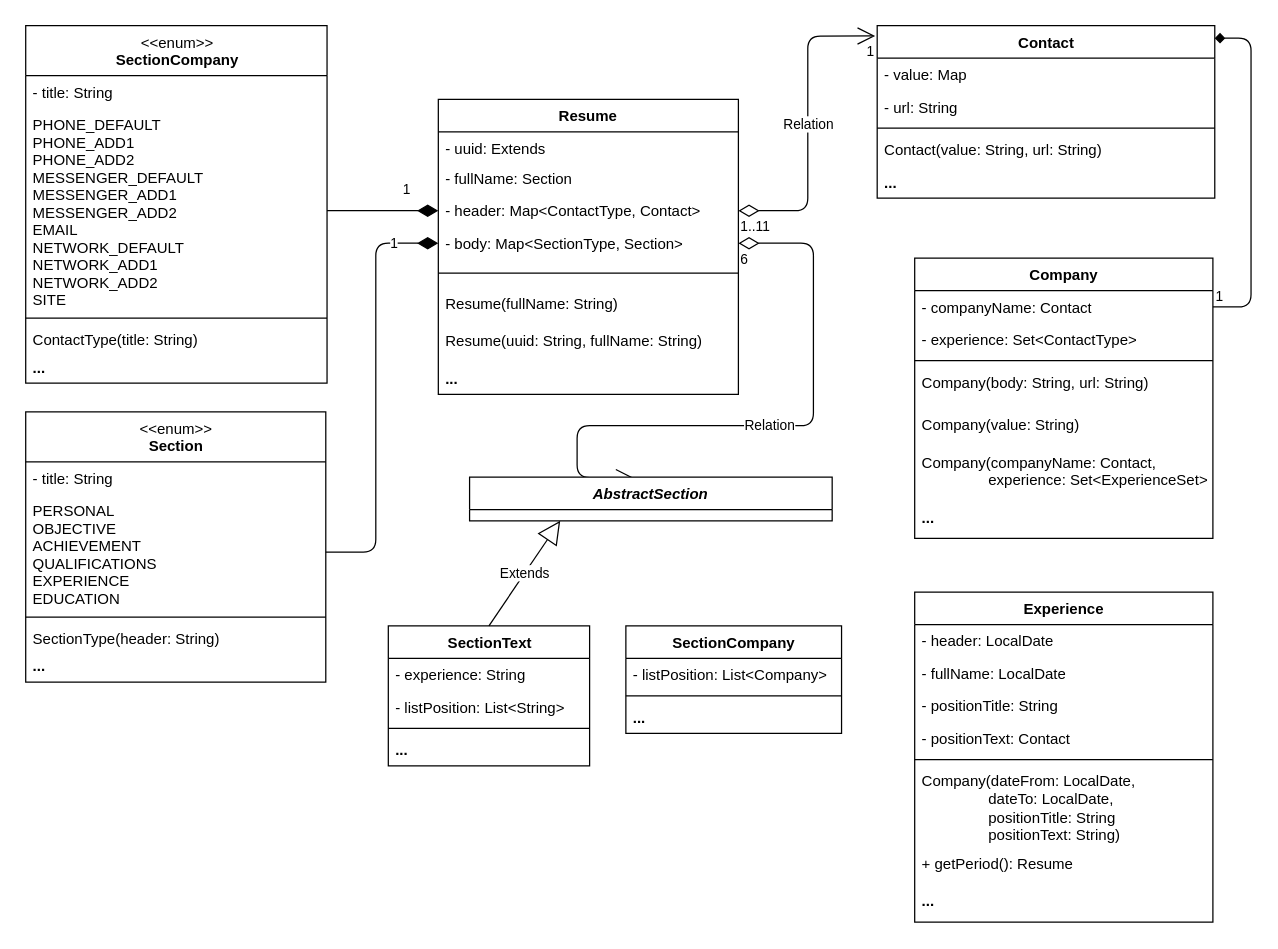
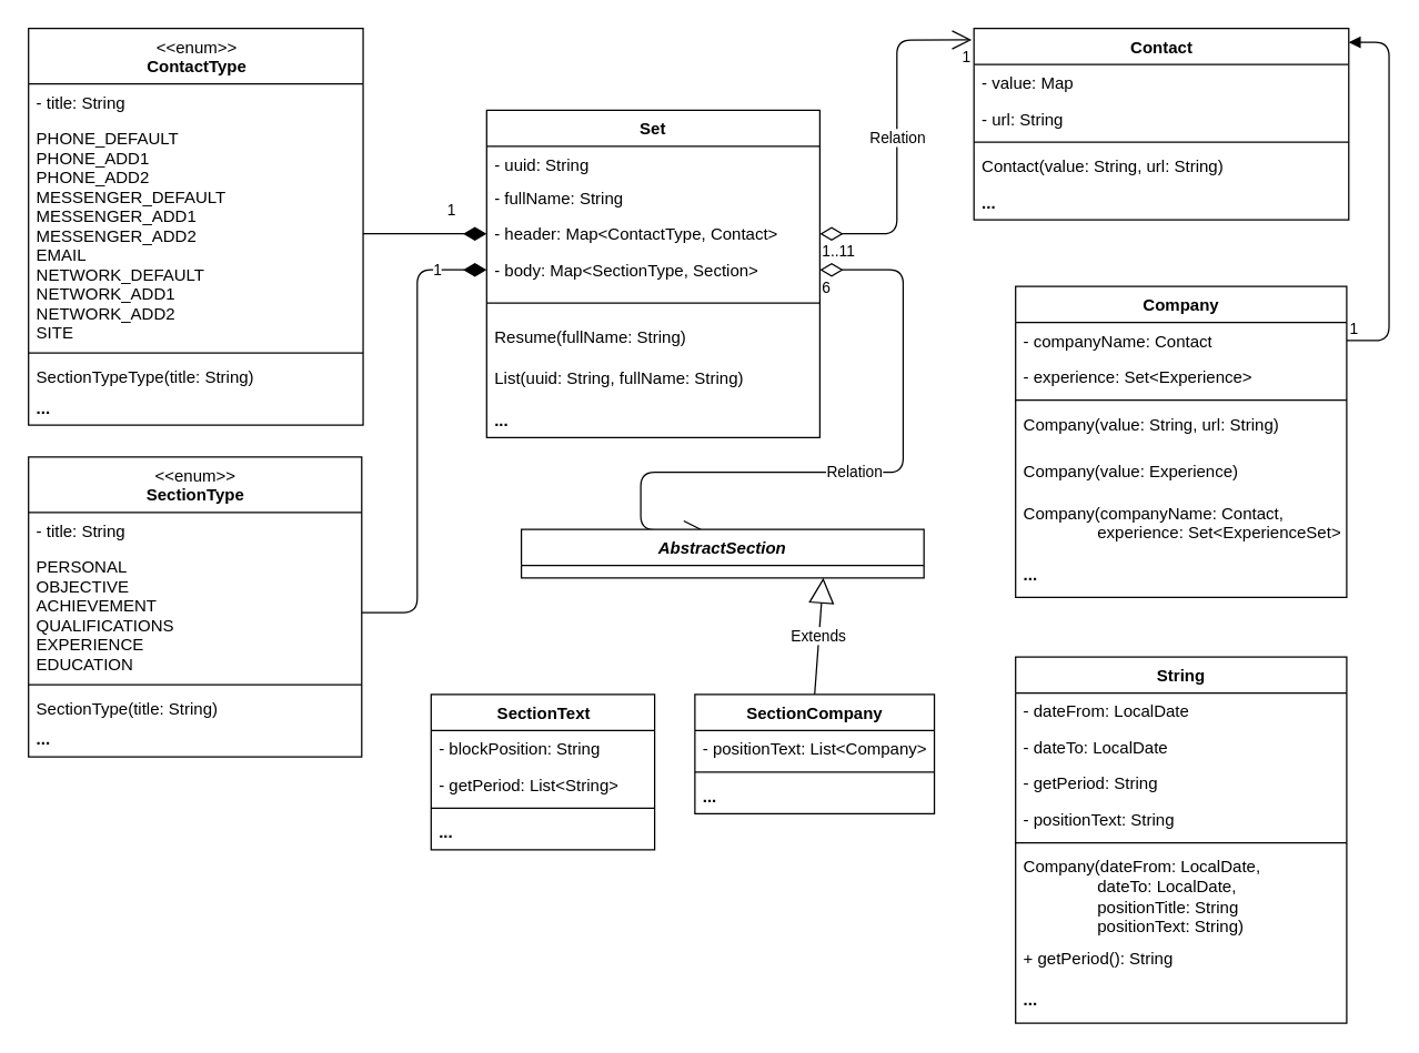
- <mxCell id="54" value="" style="endArrow=diamond;endFill=1;html=1;edgeStyle=orthogonalEdgeStyle;align=left;verticalAlign=top;rounded=1;strokeColor=default;strokeWidth=1;exitX=1;exitY=0.5;exitDx=0;exitDy=0;" parent="1" source="47" target="31" edge="1"><mxGeometry x="-1" relative="1" as="geometry"><mxPoint x="960" y="230" as="sourcePoint" /><mxPoint x="1130" y="240" as="targetPoint" /><Array as="points"><mxPoint x="1000" y="245" /><mxPoint x="1000" y="30" /></Array></mxGeometry></mxCell>
+ <mxCell id="54" value="" style="endArrow=block;endFill=1;html=1;edgeStyle=orthogonalEdgeStyle;align=left;verticalAlign=top;rounded=1;strokeColor=default;strokeWidth=1;exitX=1;exitY=0.5;exitDx=0;exitDy=0;" parent="1" source="47" target="31" edge="1"><mxGeometry x="-1" relative="1" as="geometry"><mxPoint x="960" y="230" as="sourcePoint" /><mxPoint x="1130" y="240" as="targetPoint" /><Array as="points"><mxPoint x="1000" y="245" /><mxPoint x="1000" y="30" /></Array></mxGeometry></mxCell>
- <mxCell id="14" value="&lt;span style=&quot;font-weight: normal&quot;&gt;&amp;lt;&amp;lt;enum&amp;gt;&amp;gt;&lt;/span&gt;&lt;br&gt;SectionCompany" style="swimlane;fontStyle=1;align=center;verticalAlign=top;childLayout=stackLayout;horizontal=1;startSize=40;horizontalStack=0;resizeParent=1;resizeParentMax=0;resizeLast=0;collapsible=1;marginBottom=0;html=1;" parent="1" vertex="1"><mxGeometry x="20" y="20" width="241" height="286" as="geometry" /></mxCell>
+ <mxCell id="14" value="&lt;span style=&quot;font-weight: normal&quot;&gt;&amp;lt;&amp;lt;enum&amp;gt;&amp;gt;&lt;/span&gt;&lt;br&gt;ContactType" style="swimlane;fontStyle=1;align=center;verticalAlign=top;childLayout=stackLayout;horizontal=1;startSize=40;horizontalStack=0;resizeParent=1;resizeParentMax=0;resizeLast=0;collapsible=1;marginBottom=0;html=1;" parent="1" vertex="1"><mxGeometry x="20" y="20" width="241" height="286" as="geometry" /></mxCell>
- <mxCell id="2" value="Resume" style="swimlane;fontStyle=1;align=center;verticalAlign=top;childLayout=stackLayout;horizontal=1;startSize=26;horizontalStack=0;resizeParent=1;resizeParentMax=0;resizeLast=0;collapsible=1;marginBottom=0;" parent="1" vertex="1"><mxGeometry x="350" y="79" width="240" height="236" as="geometry"><mxRectangle x="90" y="280" width="80" height="26" as="alternateBounds" /></mxGeometry></mxCell>
+ <mxCell id="2" value="Set" style="swimlane;fontStyle=1;align=center;verticalAlign=top;childLayout=stackLayout;horizontal=1;startSize=26;horizontalStack=0;resizeParent=1;resizeParentMax=0;resizeLast=0;collapsible=1;marginBottom=0;" parent="1" vertex="1"><mxGeometry x="350" y="79" width="240" height="236" as="geometry"><mxRectangle x="90" y="280" width="80" height="26" as="alternateBounds" /></mxGeometry></mxCell>
- <mxCell id="3" value="- uuid: Extends&#10;&#10;" style="text;strokeColor=none;fillColor=none;align=left;verticalAlign=top;spacingLeft=4;spacingRight=4;overflow=hidden;rotatable=0;points=[[0,0.5],[1,0.5]];portConstraint=eastwest;" parent="2" vertex="1"><mxGeometry y="26" width="240" height="24" as="geometry" /></mxCell>
+ <mxCell id="3" value="- uuid: String&#10;&#10;" style="text;strokeColor=none;fillColor=none;align=left;verticalAlign=top;spacingLeft=4;spacingRight=4;overflow=hidden;rotatable=0;points=[[0,0.5],[1,0.5]];portConstraint=eastwest;" parent="2" vertex="1"><mxGeometry y="26" width="240" height="24" as="geometry" /></mxCell>
- <mxCell id="4" value="- fullName: Section" style="text;strokeColor=none;fillColor=none;align=left;verticalAlign=top;spacingLeft=4;spacingRight=4;overflow=hidden;rotatable=0;points=[[0,0.5],[1,0.5]];portConstraint=eastwest;" parent="2" vertex="1"><mxGeometry y="50" width="240" height="26" as="geometry" /></mxCell>
+ <mxCell id="4" value="- fullName: String" style="text;strokeColor=none;fillColor=none;align=left;verticalAlign=top;spacingLeft=4;spacingRight=4;overflow=hidden;rotatable=0;points=[[0,0.5],[1,0.5]];portConstraint=eastwest;" parent="2" vertex="1"><mxGeometry y="50" width="240" height="26" as="geometry" /></mxCell>
- <mxCell id="18" value="Contact&lt;span&gt;Type(title: String)&lt;/span&gt;" style="text;strokeColor=none;fillColor=none;align=left;verticalAlign=top;spacingLeft=4;spacingRight=4;overflow=hidden;rotatable=0;points=[[0,0.5],[1,0.5]];portConstraint=eastwest;html=1;" parent="14" vertex="1"><mxGeometry y="238" width="241" height="22" as="geometry" /></mxCell>
+ <mxCell id="18" value="SectionType&lt;span&gt;Type(title: String)&lt;/span&gt;" style="text;strokeColor=none;fillColor=none;align=left;verticalAlign=top;spacingLeft=4;spacingRight=4;overflow=hidden;rotatable=0;points=[[0,0.5],[1,0.5]];portConstraint=eastwest;html=1;" parent="14" vertex="1"><mxGeometry y="238" width="241" height="22" as="geometry" /></mxCell>
- <mxCell id="48" value="- experience: Set&amp;lt;ContactType&amp;gt;" style="text;strokeColor=none;fillColor=none;align=left;verticalAlign=top;spacingLeft=4;spacingRight=4;overflow=hidden;rotatable=0;points=[[0,0.5],[1,0.5]];portConstraint=eastwest;html=1;" parent="46" vertex="1"><mxGeometry y="52" width="238.5" height="26" as="geometry" /></mxCell>
+ <mxCell id="48" value="- experience: Set&amp;lt;Experience&amp;gt;" style="text;strokeColor=none;fillColor=none;align=left;verticalAlign=top;spacingLeft=4;spacingRight=4;overflow=hidden;rotatable=0;points=[[0,0.5],[1,0.5]];portConstraint=eastwest;html=1;" parent="46" vertex="1"><mxGeometry y="52" width="238.5" height="26" as="geometry" /></mxCell>
- <mxCell id="9" value="&lt;div style=&quot;text-align: center&quot;&gt;&lt;span style=&quot;text-align: left&quot;&gt;Resume(uuid: String, fullName: String)&lt;/span&gt;&lt;br&gt;&lt;/div&gt;" style="text;strokeColor=none;fillColor=none;align=left;verticalAlign=top;spacingLeft=4;spacingRight=4;overflow=hidden;rotatable=0;points=[[0,0.5],[1,0.5]];portConstraint=eastwest;html=1;" parent="2" vertex="1"><mxGeometry y="180" width="240" height="30" as="geometry" /></mxCell>
+ <mxCell id="9" value="&lt;div style=&quot;text-align: center&quot;&gt;&lt;span style=&quot;text-align: left&quot;&gt;List(uuid: String, fullName: String)&lt;/span&gt;&lt;br&gt;&lt;/div&gt;" style="text;strokeColor=none;fillColor=none;align=left;verticalAlign=top;spacingLeft=4;spacingRight=4;overflow=hidden;rotatable=0;points=[[0,0.5],[1,0.5]];portConstraint=eastwest;html=1;" parent="2" vertex="1"><mxGeometry y="180" width="240" height="30" as="geometry" /></mxCell>
- <mxCell id="50" value="Company(body: String, url: String)" style="text;strokeColor=none;fillColor=none;align=left;verticalAlign=top;spacingLeft=4;spacingRight=4;overflow=hidden;rotatable=0;points=[[0,0.5],[1,0.5]];portConstraint=eastwest;html=1;" parent="46" vertex="1"><mxGeometry y="86" width="238.5" height="34" as="geometry" /></mxCell>
+ <mxCell id="50" value="Company(value: String, url: String)" style="text;strokeColor=none;fillColor=none;align=left;verticalAlign=top;spacingLeft=4;spacingRight=4;overflow=hidden;rotatable=0;points=[[0,0.5],[1,0.5]];portConstraint=eastwest;html=1;" parent="46" vertex="1"><mxGeometry y="86" width="238.5" height="34" as="geometry" /></mxCell>
- <mxCell id="51" value="Company(value: String)" style="text;strokeColor=none;fillColor=none;align=left;verticalAlign=top;spacingLeft=4;spacingRight=4;overflow=hidden;rotatable=0;points=[[0,0.5],[1,0.5]];portConstraint=eastwest;html=1;" parent="46" vertex="1"><mxGeometry y="120" width="238.5" height="30" as="geometry" /></mxCell>
+ <mxCell id="51" value="Company(value: Experience)" style="text;strokeColor=none;fillColor=none;align=left;verticalAlign=top;spacingLeft=4;spacingRight=4;overflow=hidden;rotatable=0;points=[[0,0.5],[1,0.5]];portConstraint=eastwest;html=1;" parent="46" vertex="1"><mxGeometry y="120" width="238.5" height="30" as="geometry" /></mxCell>
- <mxCell id="20" value="&lt;span style=&quot;font-weight: normal&quot;&gt;&amp;lt;&amp;lt;enum&amp;gt;&amp;gt;&lt;/span&gt;&lt;br&gt;Section" style="swimlane;fontStyle=1;align=center;verticalAlign=top;childLayout=stackLayout;horizontal=1;startSize=40;horizontalStack=0;resizeParent=1;resizeParentMax=0;resizeLast=0;collapsible=1;marginBottom=0;html=1;" parent="1" vertex="1"><mxGeometry x="20" y="329" width="240" height="216" as="geometry" /></mxCell>
+ <mxCell id="20" value="&lt;span style=&quot;font-weight: normal&quot;&gt;&amp;lt;&amp;lt;enum&amp;gt;&amp;gt;&lt;/span&gt;&lt;br&gt;SectionType" style="swimlane;fontStyle=1;align=center;verticalAlign=top;childLayout=stackLayout;horizontal=1;startSize=40;horizontalStack=0;resizeParent=1;resizeParentMax=0;resizeLast=0;collapsible=1;marginBottom=0;html=1;" parent="1" vertex="1"><mxGeometry x="20" y="329" width="240" height="216" as="geometry" /></mxCell>
- <mxCell id="65" value="Extends" style="endArrow=block;endSize=16;endFill=0;html=1;rounded=0;exitX=0.5;exitY=0;exitDx=0;exitDy=0;entryX=0.25;entryY=1;entryDx=0;entryDy=0;" parent="1" source="37" target="67" edge="1"><mxGeometry width="160" relative="1" as="geometry"><mxPoint x="320" y="441" as="sourcePoint" /><mxPoint x="432.8" y="475.402" as="targetPoint" /></mxGeometry></mxCell>
+ <mxCell id="66" value="Extends" style="endArrow=block;endSize=16;endFill=0;html=1;rounded=0;exitX=0.5;exitY=0;exitDx=0;exitDy=0;entryX=0.75;entryY=1;entryDx=0;entryDy=0;" parent="1" source="42" target="67" edge="1"><mxGeometry width="160" relative="1" as="geometry"><mxPoint x="271.482" y="537.986" as="sourcePoint" /><mxPoint x="510" y="521" as="targetPoint" /></mxGeometry></mxCell>
- <mxCell id="56" value="Experience" style="swimlane;fontStyle=1;align=center;verticalAlign=top;childLayout=stackLayout;horizontal=1;startSize=26;horizontalStack=0;resizeParent=1;resizeParentMax=0;resizeLast=0;collapsible=1;marginBottom=0;strokeColor=default;html=1;" parent="1" vertex="1"><mxGeometry x="731" y="473" width="238.5" height="264" as="geometry" /></mxCell>
+ <mxCell id="56" value="String" style="swimlane;fontStyle=1;align=center;verticalAlign=top;childLayout=stackLayout;horizontal=1;startSize=26;horizontalStack=0;resizeParent=1;resizeParentMax=0;resizeLast=0;collapsible=1;marginBottom=0;strokeColor=default;html=1;" parent="1" vertex="1"><mxGeometry x="731" y="473" width="238.5" height="264" as="geometry" /></mxCell>
- <mxCell id="24" value="&lt;div style=&quot;text-align: center&quot;&gt;&lt;span style=&quot;text-align: left&quot;&gt;SectionType(header: String)&lt;/span&gt;&lt;br&gt;&lt;/div&gt;" style="text;strokeColor=none;fillColor=none;align=left;verticalAlign=top;spacingLeft=4;spacingRight=4;overflow=hidden;rotatable=0;points=[[0,0.5],[1,0.5]];portConstraint=eastwest;html=1;" parent="20" vertex="1"><mxGeometry y="168" width="240" height="22" as="geometry" /></mxCell>
+ <mxCell id="24" value="&lt;div style=&quot;text-align: center&quot;&gt;&lt;span style=&quot;text-align: left&quot;&gt;SectionType(title: String)&lt;/span&gt;&lt;br&gt;&lt;/div&gt;" style="text;strokeColor=none;fillColor=none;align=left;verticalAlign=top;spacingLeft=4;spacingRight=4;overflow=hidden;rotatable=0;points=[[0,0.5],[1,0.5]];portConstraint=eastwest;html=1;" parent="20" vertex="1"><mxGeometry y="168" width="240" height="22" as="geometry" /></mxCell>
- <mxCell id="57" value="- header: LocalDate" style="text;strokeColor=none;fillColor=none;align=left;verticalAlign=top;spacingLeft=4;spacingRight=4;overflow=hidden;rotatable=0;points=[[0,0.5],[1,0.5]];portConstraint=eastwest;html=1;" parent="56" vertex="1"><mxGeometry y="26" width="238.5" height="26" as="geometry" /></mxCell>
+ <mxCell id="57" value="- dateFrom: LocalDate" style="text;strokeColor=none;fillColor=none;align=left;verticalAlign=top;spacingLeft=4;spacingRight=4;overflow=hidden;rotatable=0;points=[[0,0.5],[1,0.5]];portConstraint=eastwest;html=1;" parent="56" vertex="1"><mxGeometry y="26" width="238.5" height="26" as="geometry" /></mxCell>
- <mxCell id="58" value="- fullName: LocalDate" style="text;strokeColor=none;fillColor=none;align=left;verticalAlign=top;spacingLeft=4;spacingRight=4;overflow=hidden;rotatable=0;points=[[0,0.5],[1,0.5]];portConstraint=eastwest;html=1;" parent="56" vertex="1"><mxGeometry y="52" width="238.5" height="26" as="geometry" /></mxCell>
+ <mxCell id="58" value="- dateTo: LocalDate" style="text;strokeColor=none;fillColor=none;align=left;verticalAlign=top;spacingLeft=4;spacingRight=4;overflow=hidden;rotatable=0;points=[[0,0.5],[1,0.5]];portConstraint=eastwest;html=1;" parent="56" vertex="1"><mxGeometry y="52" width="238.5" height="26" as="geometry" /></mxCell>
- <mxCell id="38" value="- experience: String" style="text;strokeColor=none;fillColor=none;align=left;verticalAlign=top;spacingLeft=4;spacingRight=4;overflow=hidden;rotatable=0;points=[[0,0.5],[1,0.5]];portConstraint=eastwest;html=1;" parent="37" vertex="1"><mxGeometry y="26" width="161" height="26" as="geometry" /></mxCell>
+ <mxCell id="38" value="- blockPosition: String" style="text;strokeColor=none;fillColor=none;align=left;verticalAlign=top;spacingLeft=4;spacingRight=4;overflow=hidden;rotatable=0;points=[[0,0.5],[1,0.5]];portConstraint=eastwest;html=1;" parent="37" vertex="1"><mxGeometry y="26" width="161" height="26" as="geometry" /></mxCell>
- <mxCell id="43" value="- listPosition: List&amp;lt;Company&amp;gt;" style="text;strokeColor=none;fillColor=none;align=left;verticalAlign=top;spacingLeft=4;spacingRight=4;overflow=hidden;rotatable=0;points=[[0,0.5],[1,0.5]];portConstraint=eastwest;html=1;" parent="42" vertex="1"><mxGeometry y="26" width="172.5" height="26" as="geometry" /></mxCell>
+ <mxCell id="43" value="- positionText: List&amp;lt;Company&amp;gt;" style="text;strokeColor=none;fillColor=none;align=left;verticalAlign=top;spacingLeft=4;spacingRight=4;overflow=hidden;rotatable=0;points=[[0,0.5],[1,0.5]];portConstraint=eastwest;html=1;" parent="42" vertex="1"><mxGeometry y="26" width="172.5" height="26" as="geometry" /></mxCell>
- <mxCell id="59" value="- positionTitle: String" style="text;strokeColor=none;fillColor=none;align=left;verticalAlign=top;spacingLeft=4;spacingRight=4;overflow=hidden;rotatable=0;points=[[0,0.5],[1,0.5]];portConstraint=eastwest;html=1;" parent="56" vertex="1"><mxGeometry y="78" width="238.5" height="26" as="geometry" /></mxCell>
+ <mxCell id="59" value="- getPeriod: String" style="text;strokeColor=none;fillColor=none;align=left;verticalAlign=top;spacingLeft=4;spacingRight=4;overflow=hidden;rotatable=0;points=[[0,0.5],[1,0.5]];portConstraint=eastwest;html=1;" parent="56" vertex="1"><mxGeometry y="78" width="238.5" height="26" as="geometry" /></mxCell>
- <mxCell id="39" value="- listPosition: List&amp;lt;String&amp;gt;" style="text;strokeColor=none;fillColor=none;align=left;verticalAlign=top;spacingLeft=4;spacingRight=4;overflow=hidden;rotatable=0;points=[[0,0.5],[1,0.5]];portConstraint=eastwest;html=1;" parent="37" vertex="1"><mxGeometry y="52" width="161" height="26" as="geometry" /></mxCell>
+ <mxCell id="39" value="- getPeriod: List&amp;lt;String&amp;gt;" style="text;strokeColor=none;fillColor=none;align=left;verticalAlign=top;spacingLeft=4;spacingRight=4;overflow=hidden;rotatable=0;points=[[0,0.5],[1,0.5]];portConstraint=eastwest;html=1;" parent="37" vertex="1"><mxGeometry y="52" width="161" height="26" as="geometry" /></mxCell>
- <mxCell id="60" value="- positionText: Contact" style="text;strokeColor=none;fillColor=none;align=left;verticalAlign=top;spacingLeft=4;spacingRight=4;overflow=hidden;rotatable=0;points=[[0,0.5],[1,0.5]];portConstraint=eastwest;html=1;" parent="56" vertex="1"><mxGeometry y="104" width="238.5" height="26" as="geometry" /></mxCell>
+ <mxCell id="60" value="- positionText: String" style="text;strokeColor=none;fillColor=none;align=left;verticalAlign=top;spacingLeft=4;spacingRight=4;overflow=hidden;rotatable=0;points=[[0,0.5],[1,0.5]];portConstraint=eastwest;html=1;" parent="56" vertex="1"><mxGeometry y="104" width="238.5" height="26" as="geometry" /></mxCell>
- <mxCell id="63" value="+ getPeriod(): Resume" style="text;strokeColor=none;fillColor=none;align=left;verticalAlign=top;spacingLeft=4;spacingRight=4;overflow=hidden;rotatable=0;points=[[0,0.5],[1,0.5]];portConstraint=eastwest;html=1;" parent="56" vertex="1"><mxGeometry y="204" width="238.5" height="30" as="geometry" /></mxCell>
+ <mxCell id="63" value="+ getPeriod(): String" style="text;strokeColor=none;fillColor=none;align=left;verticalAlign=top;spacingLeft=4;spacingRight=4;overflow=hidden;rotatable=0;points=[[0,0.5],[1,0.5]];portConstraint=eastwest;html=1;" parent="56" vertex="1"><mxGeometry y="204" width="238.5" height="30" as="geometry" /></mxCell>
